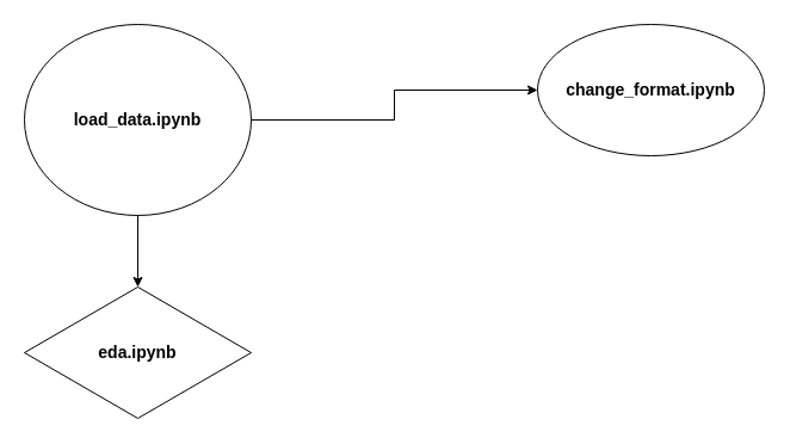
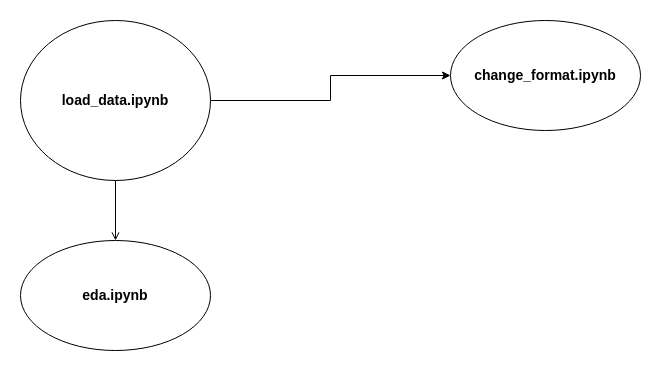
- <mxCell id="3" style="edgeStyle=orthogonalEdgeStyle;rounded=0;orthogonalLoop=1;jettySize=auto;html=1;" edge="1" parent="1" source="4" target="6"><mxGeometry relative="1" as="geometry" /></mxCell>
+ <mxCell id="3" style="edgeStyle=orthogonalEdgeStyle;rounded=0;orthogonalLoop=1;jettySize=auto;html=1;endArrow=open;" edge="1" parent="1" source="4" target="6"><mxGeometry relative="1" as="geometry" /></mxCell>
- <mxCell id="6" value="&lt;b&gt;&lt;font style=&quot;font-size: 14px;&quot;&gt;eda.ipynb&lt;/font&gt;&lt;/b&gt;" style="rhombus;whiteSpace=wrap;html=1;" vertex="1" parent="1"><mxGeometry x="20" y="240" width="190" height="110" as="geometry" /></mxCell>
+ <mxCell id="6" value="&lt;b&gt;&lt;font style=&quot;font-size: 14px;&quot;&gt;eda.ipynb&lt;/font&gt;&lt;/b&gt;" style="ellipse;whiteSpace=wrap;html=1;" vertex="1" parent="1"><mxGeometry x="20" y="240" width="190" height="110" as="geometry" /></mxCell>
